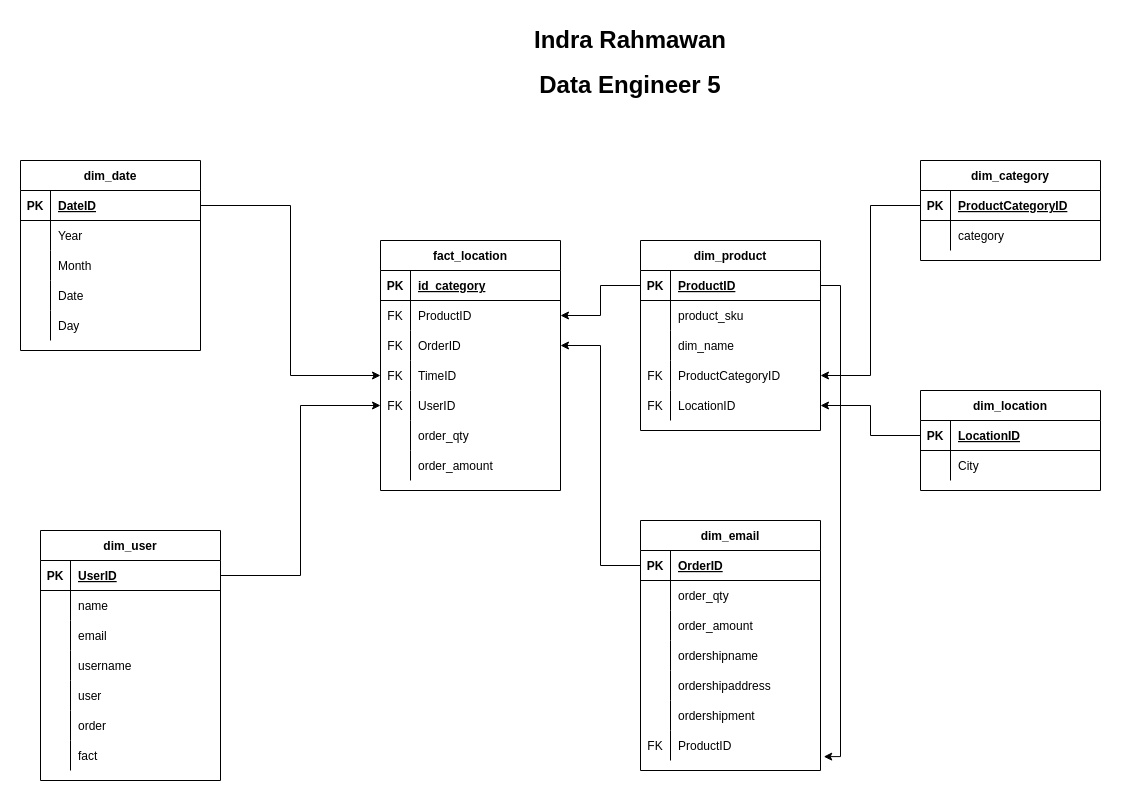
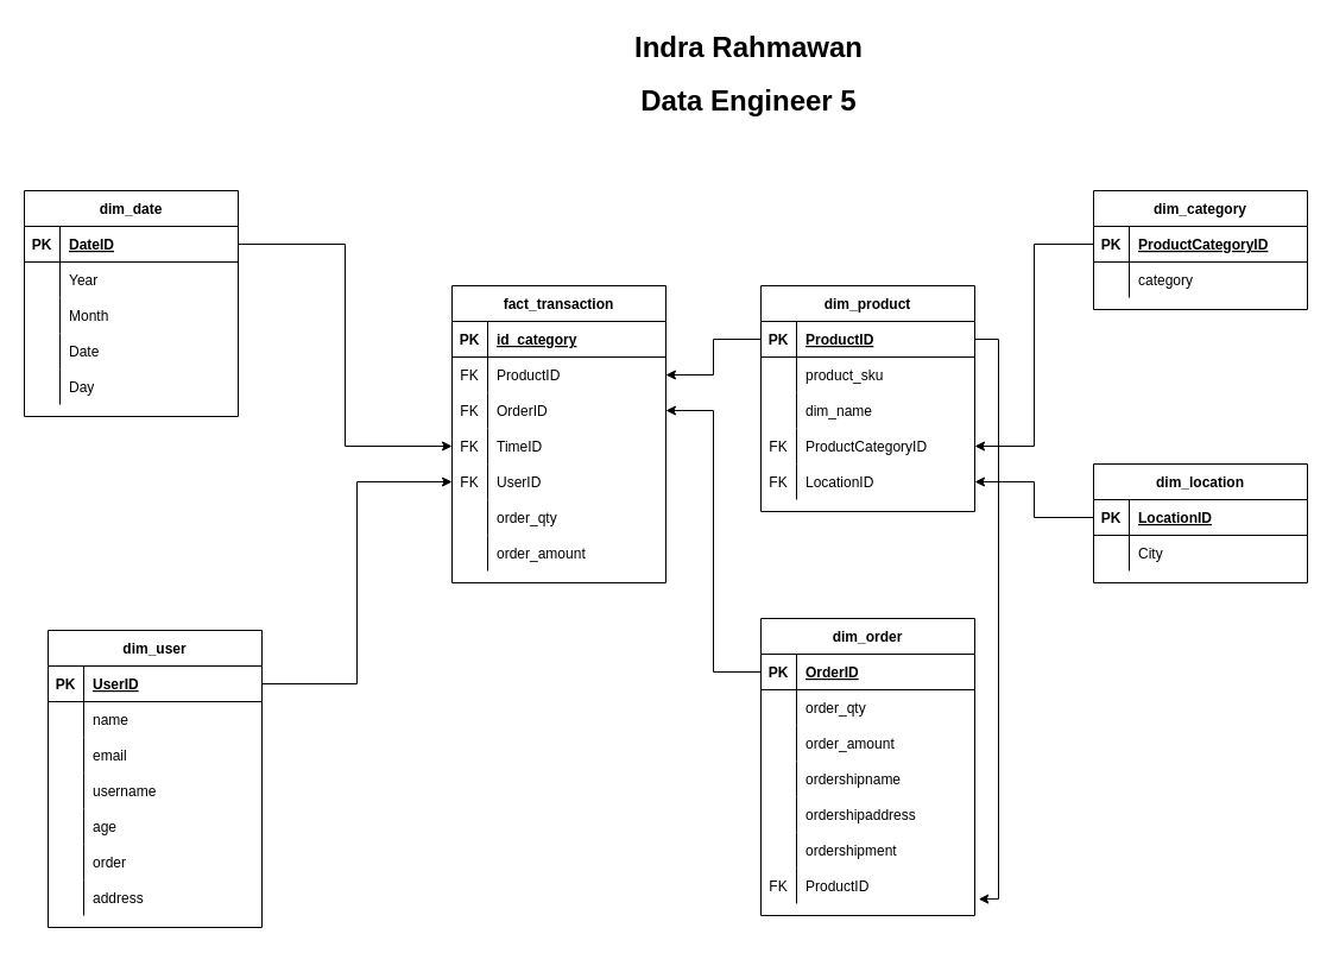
- <mxCell id="2" value="fact_location" style="shape=table;startSize=30;container=1;collapsible=1;childLayout=tableLayout;fixedRows=1;rowLines=0;fontStyle=1;align=center;resizeLast=1;" parent="1" vertex="1"><mxGeometry x="380" y="240" width="180" height="250" as="geometry" /></mxCell>
+ <mxCell id="2" value="fact_transaction" style="shape=table;startSize=30;container=1;collapsible=1;childLayout=tableLayout;fixedRows=1;rowLines=0;fontStyle=1;align=center;resizeLast=1;" parent="1" vertex="1"><mxGeometry x="380" y="240" width="180" height="250" as="geometry" /></mxCell>
- <mxCell id="56" value="dim_email" style="shape=table;startSize=30;container=1;collapsible=1;childLayout=tableLayout;fixedRows=1;rowLines=0;fontStyle=1;align=center;resizeLast=1;" parent="1" vertex="1"><mxGeometry x="640" y="520" width="180" height="250" as="geometry" /></mxCell>
+ <mxCell id="56" value="dim_order" style="shape=table;startSize=30;container=1;collapsible=1;childLayout=tableLayout;fixedRows=1;rowLines=0;fontStyle=1;align=center;resizeLast=1;" parent="1" vertex="1"><mxGeometry x="640" y="520" width="180" height="250" as="geometry" /></mxCell>
- <mxCell id="96" value="user" style="shape=partialRectangle;connectable=0;fillColor=none;top=0;left=0;bottom=0;right=0;align=left;spacingLeft=6;overflow=hidden;" parent="94" vertex="1"><mxGeometry x="30" width="150" height="30" as="geometry"><mxRectangle width="150" height="30" as="alternateBounds" /></mxGeometry></mxCell>
+ <mxCell id="96" value="age" style="shape=partialRectangle;connectable=0;fillColor=none;top=0;left=0;bottom=0;right=0;align=left;spacingLeft=6;overflow=hidden;" parent="94" vertex="1"><mxGeometry x="30" width="150" height="30" as="geometry"><mxRectangle width="150" height="30" as="alternateBounds" /></mxGeometry></mxCell>
- <mxCell id="102" value="fact" style="shape=partialRectangle;connectable=0;fillColor=none;top=0;left=0;bottom=0;right=0;align=left;spacingLeft=6;overflow=hidden;" parent="100" vertex="1"><mxGeometry x="30" width="150" height="30" as="geometry"><mxRectangle width="150" height="30" as="alternateBounds" /></mxGeometry></mxCell>
+ <mxCell id="102" value="address" style="shape=partialRectangle;connectable=0;fillColor=none;top=0;left=0;bottom=0;right=0;align=left;spacingLeft=6;overflow=hidden;" parent="100" vertex="1"><mxGeometry x="30" width="150" height="30" as="geometry"><mxRectangle width="150" height="30" as="alternateBounds" /></mxGeometry></mxCell>
